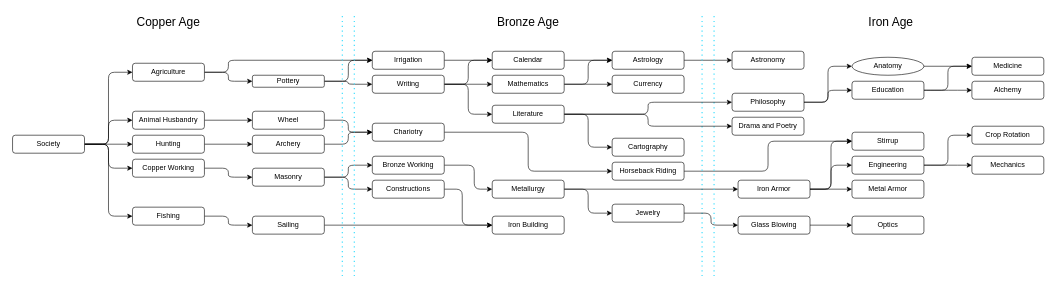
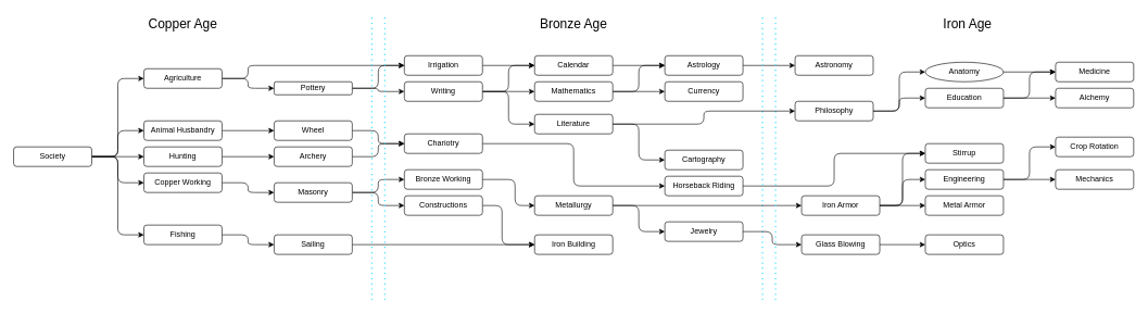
- <mxCell id="64" style="edgeStyle=orthogonalEdgeStyle;curved=0;rounded=1;orthogonalLoop=1;jettySize=auto;html=1;entryX=0;entryY=0.5;entryDx=0;entryDy=0;" edge="1" parent="1" source="65" target="90"><mxGeometry relative="1" as="geometry" /></mxCell>
- <mxCell id="90" value="Drama and Poetry" style="rounded=1;whiteSpace=wrap;html=1;" vertex="1" parent="1"><mxGeometry x="1220" y="195" width="120" height="30" as="geometry" /></mxCell>
